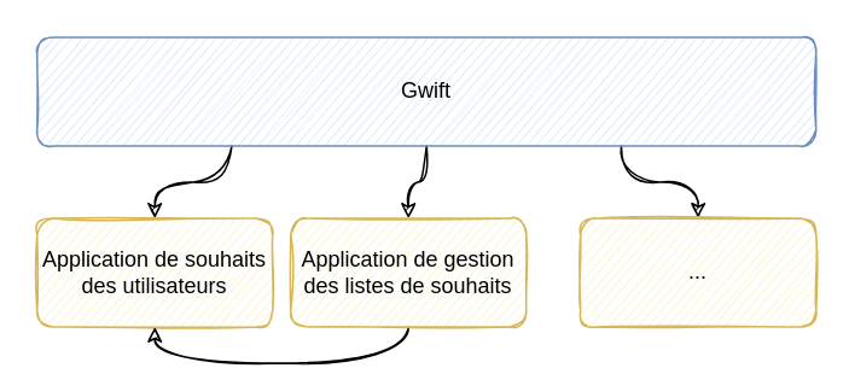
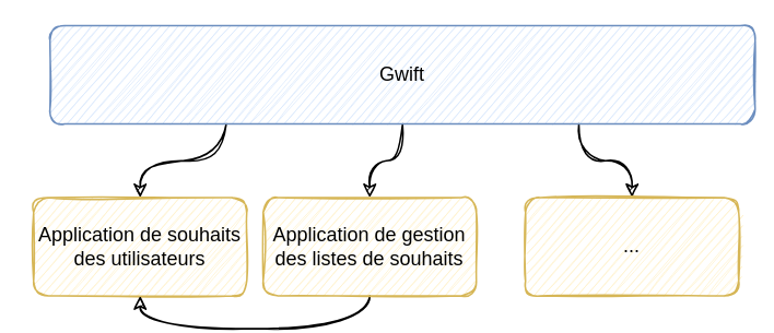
- <mxCell id="5" value="Gwift" style="whiteSpace=wrap;html=1;sketch=1;rounded=1;fillColor=#dae8fc;strokeColor=#6c8ebf;" vertex="1" parent="1"><mxGeometry x="20" y="20" width="430" height="60" as="geometry" /></mxCell>
+ <mxCell id="5" value="Gwift" style="whiteSpace=wrap;html=1;sketch=1;rounded=1;fillColor=#dae8fc;strokeColor=#6c8ebf;" vertex="1" parent="1"><mxGeometry x="30" y="15" width="430" height="60" as="geometry" /></mxCell>
